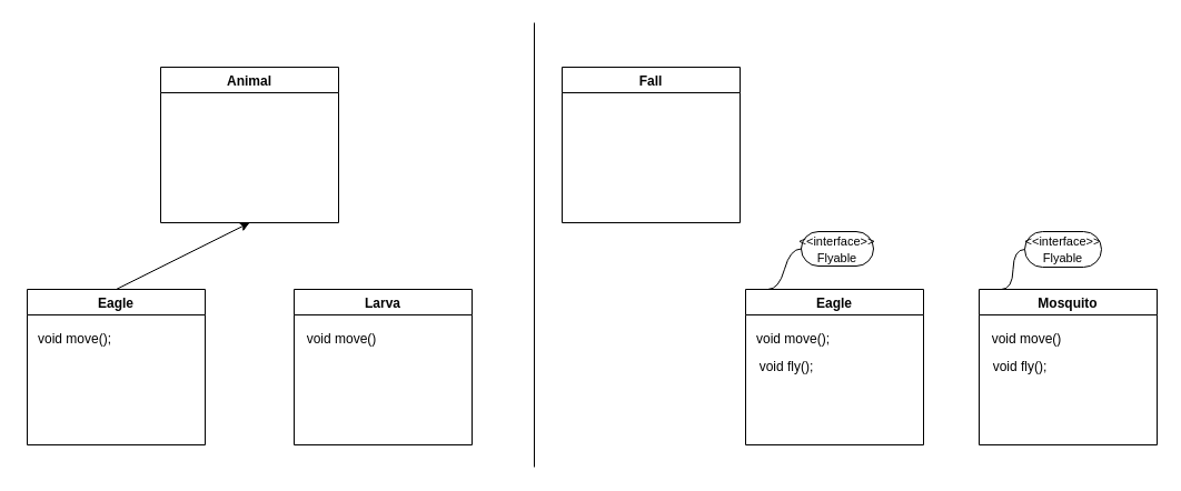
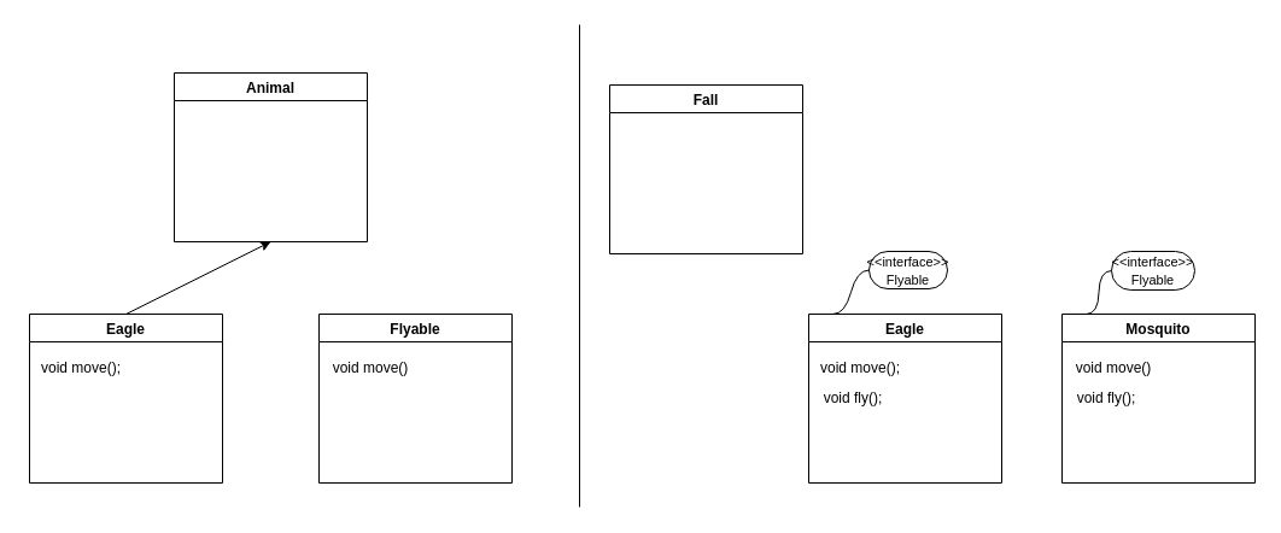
- <mxCell id="9" value="Fall" style="swimlane;" vertex="1" parent="1"><mxGeometry x="505" y="60" width="160" height="140" as="geometry" /></mxCell>
+ <mxCell id="9" value="Fall" style="swimlane;" vertex="1" parent="1"><mxGeometry x="505" y="70" width="160" height="140" as="geometry" /></mxCell>
- <mxCell id="3" value="Larva" style="swimlane;" vertex="1" parent="1"><mxGeometry x="264" y="260" width="160" height="140" as="geometry" /></mxCell>
+ <mxCell id="3" value="Flyable" style="swimlane;" vertex="1" parent="1"><mxGeometry x="264" y="260" width="160" height="140" as="geometry" /></mxCell>
